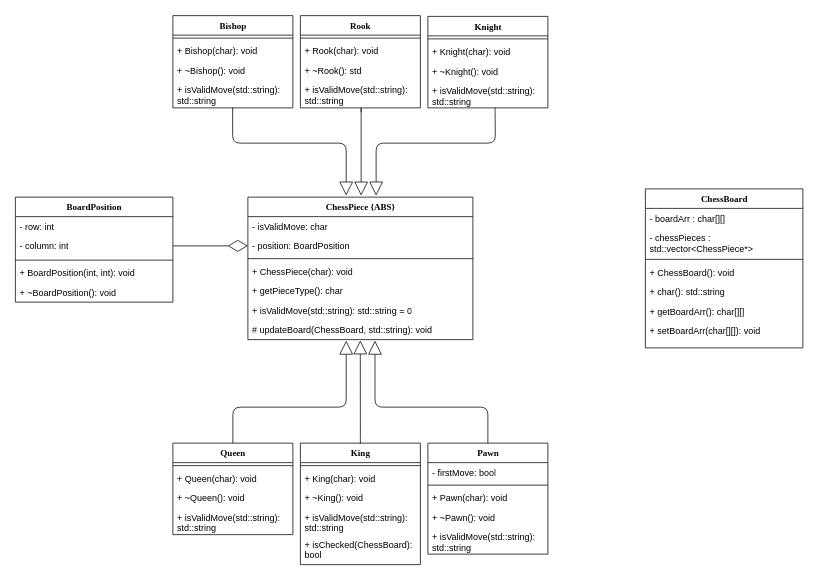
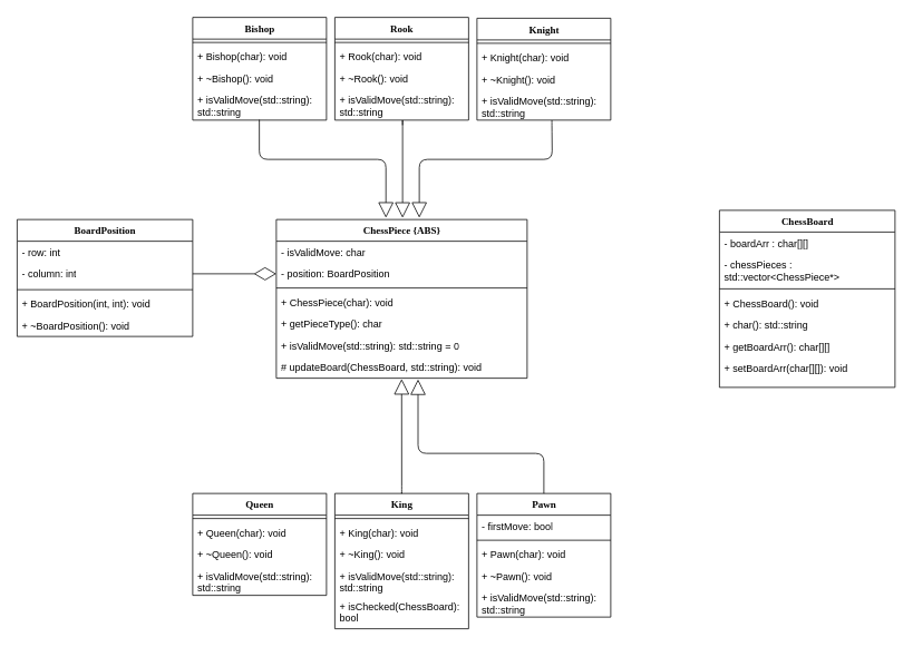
- <mxCell id="26" value="+ ~Rook(): std" style="text;html=1;strokeColor=none;fillColor=none;align=left;verticalAlign=top;spacingLeft=4;spacingRight=4;whiteSpace=wrap;overflow=hidden;rotatable=0;points=[[0,0.5],[1,0.5]];portConstraint=eastwest;" vertex="1" parent="23"><mxGeometry y="60" width="160" height="26" as="geometry" /></mxCell>
+ <mxCell id="26" value="+ ~Rook(): void" style="text;html=1;strokeColor=none;fillColor=none;align=left;verticalAlign=top;spacingLeft=4;spacingRight=4;whiteSpace=wrap;overflow=hidden;rotatable=0;points=[[0,0.5],[1,0.5]];portConstraint=eastwest;" vertex="1" parent="23"><mxGeometry y="60" width="160" height="26" as="geometry" /></mxCell>
- <mxCell id="58" style="edgeStyle=orthogonalEdgeStyle;html=1;labelBackgroundColor=none;startFill=0;startSize=8;endArrow=block;endFill=0;endSize=16;fontFamily=Verdana;fontSize=12;exitX=0.5;exitY=0;exitDx=0;exitDy=0;entryX=0.437;entryY=1.054;entryDx=0;entryDy=0;entryPerimeter=0;" edge="1" parent="1" source="46" target="9"><mxGeometry relative="1" as="geometry"><Array as="points"><mxPoint x="310" y="542" /><mxPoint x="461" y="542" /></Array><mxPoint x="320" y="574" as="sourcePoint" /><mxPoint x="461" y="460" as="targetPoint" /></mxGeometry></mxCell>
